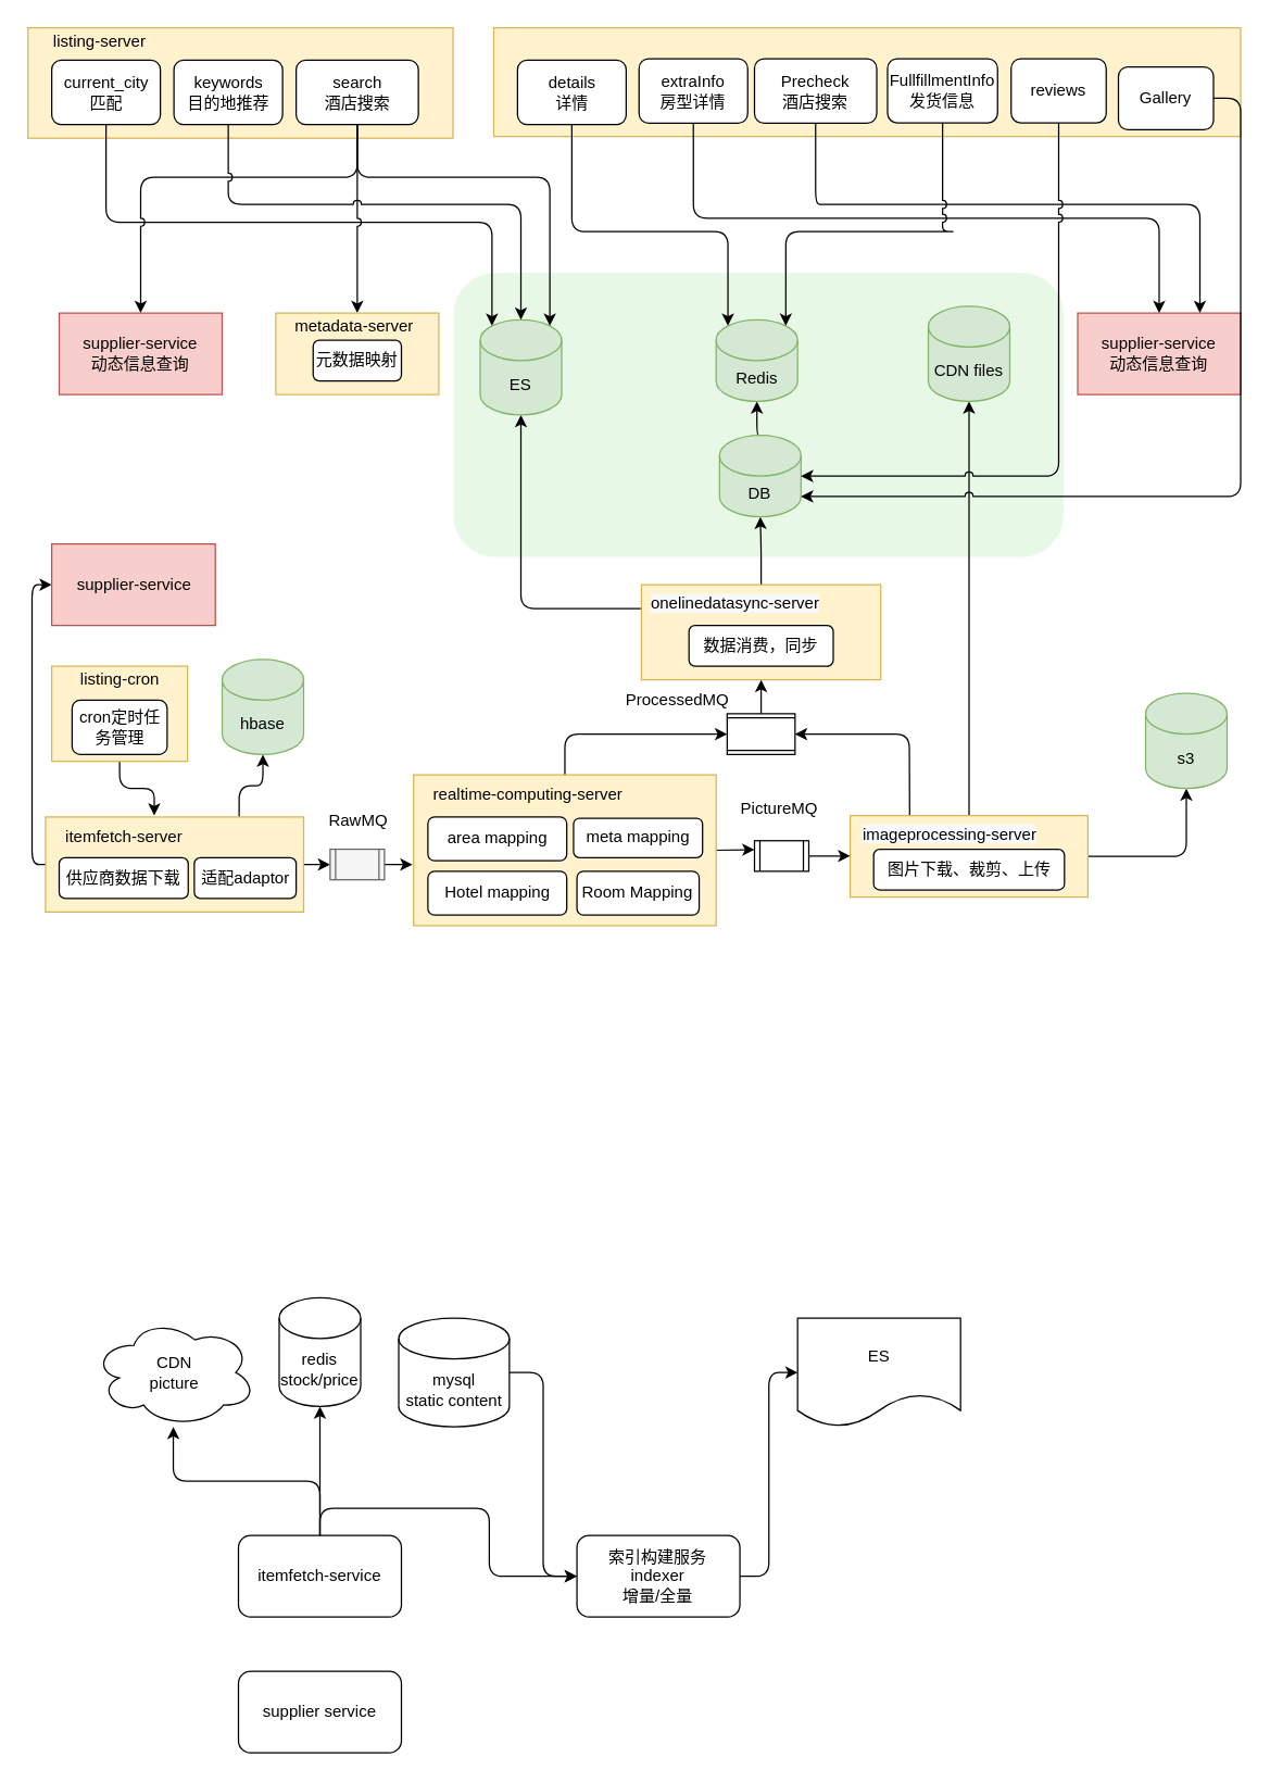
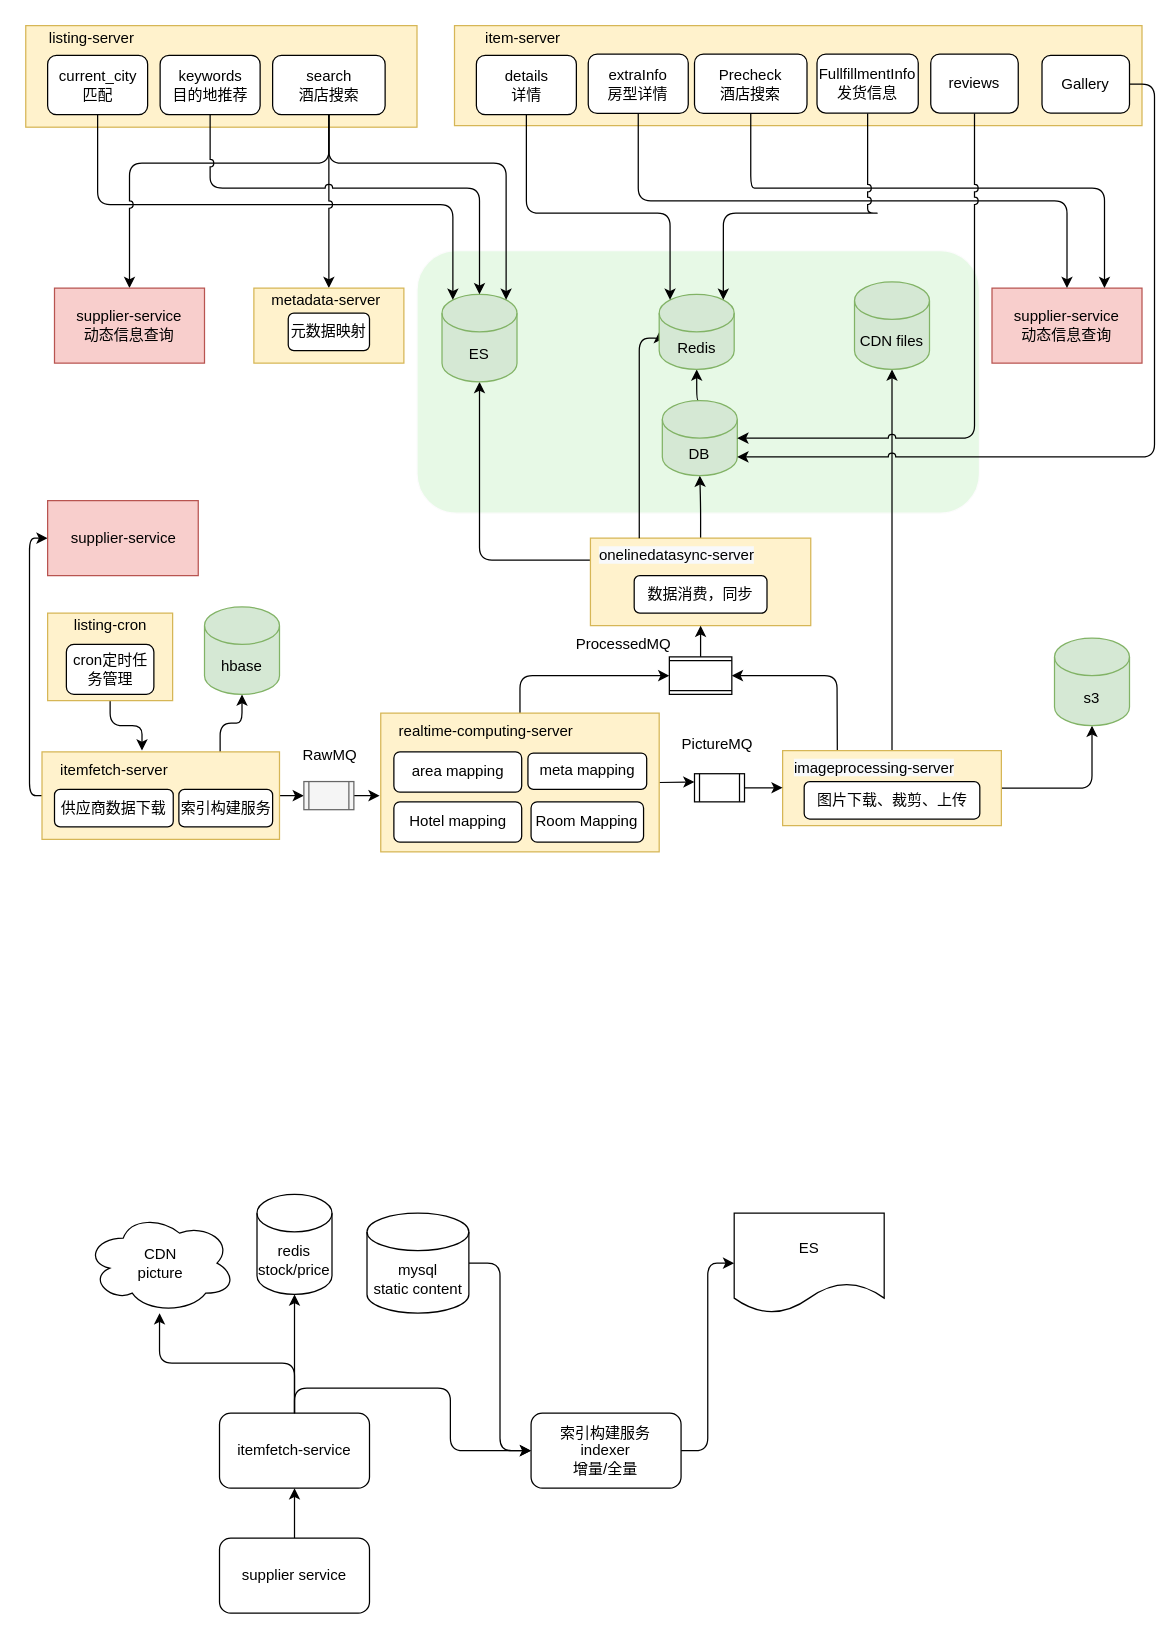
+ <mxCell id="61" value="item-server" style="text;html=1;strokeColor=none;fillColor=none;align=center;verticalAlign=middle;whiteSpace=wrap;rounded=0;" parent="1" vertex="1"><mxGeometry x="368" y="20" width="100" height="20" as="geometry" /></mxCell>
- <mxCell id="57" value="Gallery" style="rounded=1;whiteSpace=wrap;html=1;" parent="1" vertex="1"><mxGeometry x="823" y="48.75" width="70" height="46.25" as="geometry" /></mxCell>
+ <mxCell id="57" value="Gallery" style="rounded=1;whiteSpace=wrap;html=1;" parent="1" vertex="1"><mxGeometry x="833" y="43.75" width="70" height="46.25" as="geometry" /></mxCell>
+ <mxCell id="31" style="edgeStyle=elbowEdgeStyle;rounded=1;jumpStyle=arc;orthogonalLoop=1;jettySize=auto;elbow=vertical;html=1;exitX=0.25;exitY=0;exitDx=0;exitDy=0;entryX=0;entryY=0.5;entryDx=0;entryDy=0;entryPerimeter=0;" parent="1" source="78" target="32" edge="1"><mxGeometry relative="1" as="geometry"><Array as="points"><mxPoint x="511" y="270" /></Array></mxGeometry></mxCell>
- <mxCell id="67" value="适配adaptor" style="rounded=1;whiteSpace=wrap;html=1;" parent="1" vertex="1"><mxGeometry x="142.5" y="631" width="75" height="30" as="geometry" /></mxCell>
+ <mxCell id="67" value="索引构建服务" style="rounded=1;whiteSpace=wrap;html=1;" parent="1" vertex="1"><mxGeometry x="142.5" y="631" width="75" height="30" as="geometry" /></mxCell>
+ <mxCell id="91" style="edgeStyle=orthogonalEdgeStyle;rounded=0;orthogonalLoop=1;jettySize=auto;html=1;exitX=0.5;exitY=0;exitDx=0;exitDy=0;entryX=0.5;entryY=1;entryDx=0;entryDy=0;" parent="1" source="92" target="87" edge="1"><mxGeometry relative="1" as="geometry" /></mxCell>
